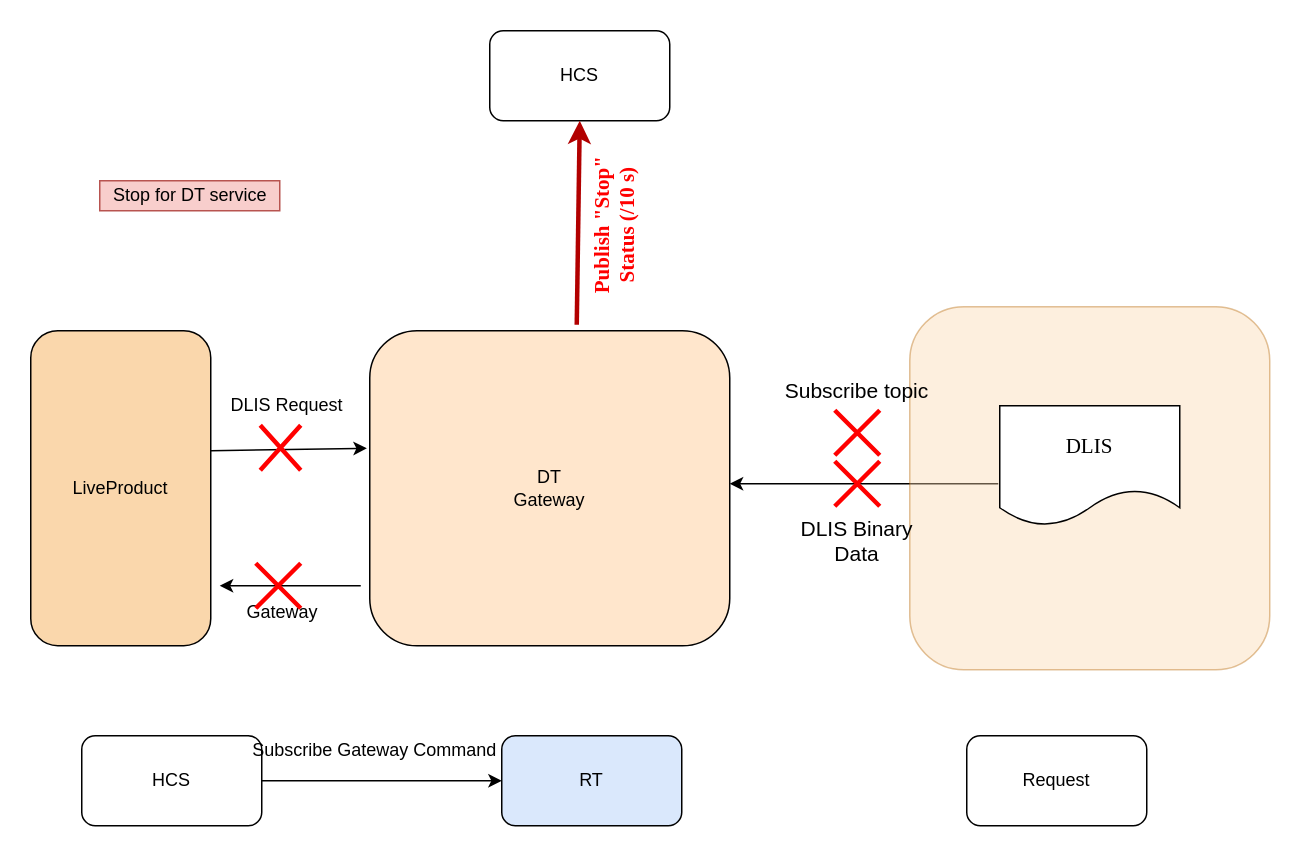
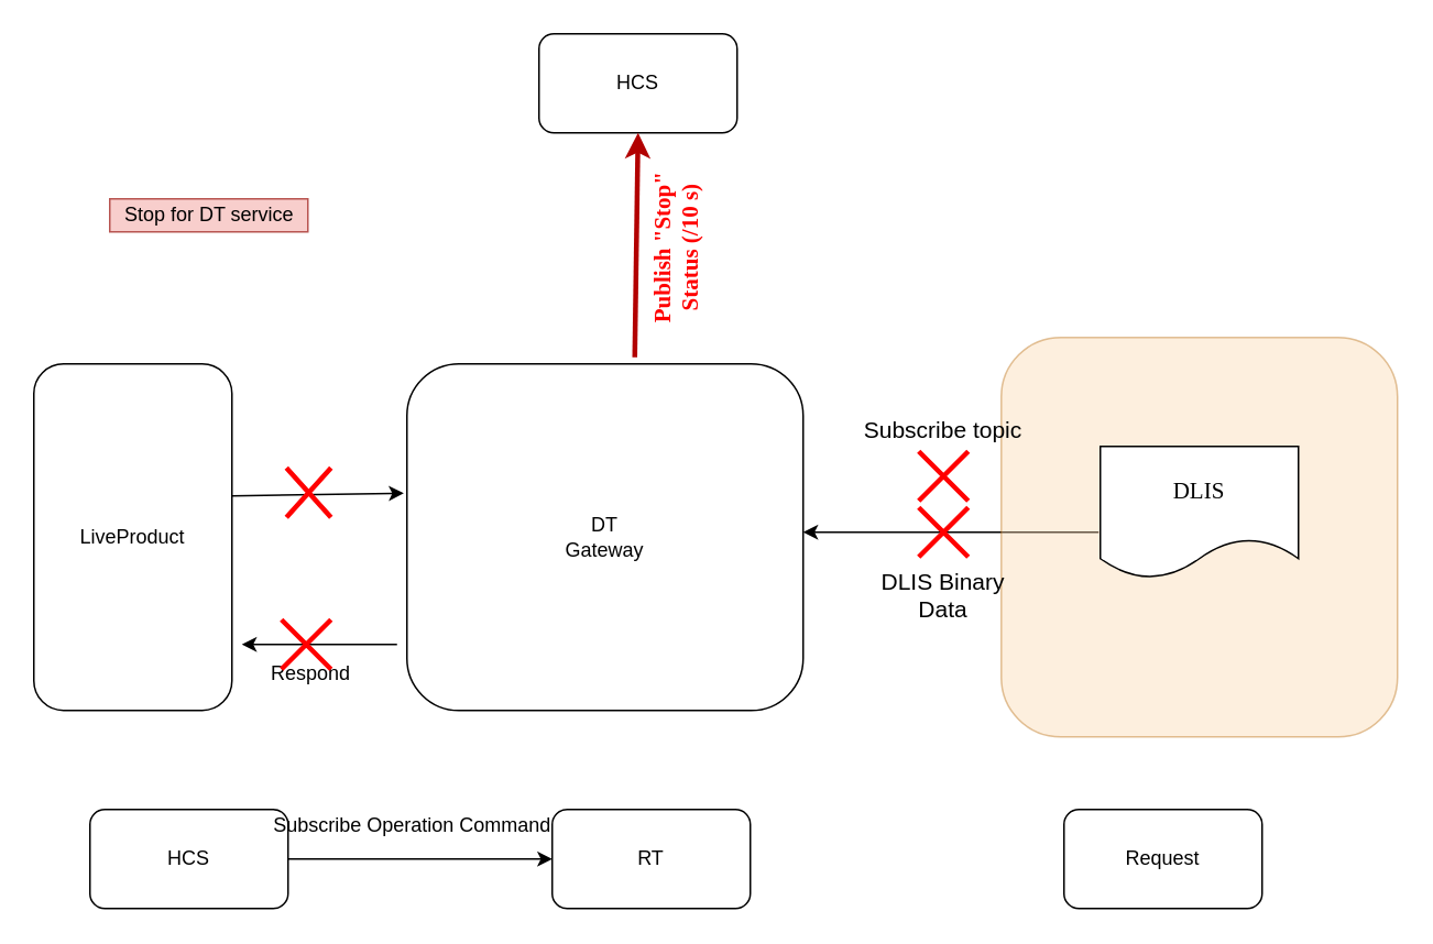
- <mxCell id="14" value="DLIS Request" style="text;html=1;strokeColor=none;fillColor=none;align=center;verticalAlign=middle;whiteSpace=wrap;rounded=0;" vertex="1" parent="1"><mxGeometry x="146" y="260" width="90" height="20" as="geometry" /></mxCell>
- <mxCell id="6" value="LiveProduct" style="rounded=1;whiteSpace=wrap;html=1;fillColor=#fad7ac;" vertex="1" parent="1"><mxGeometry x="20" y="220" width="120" height="210" as="geometry" /></mxCell>
+ <mxCell id="6" value="LiveProduct" style="rounded=1;whiteSpace=wrap;html=1;" vertex="1" parent="1"><mxGeometry x="20" y="220" width="120" height="210" as="geometry" /></mxCell>
- <mxCell id="7" value="DT&lt;br&gt;Gateway" style="rounded=1;whiteSpace=wrap;html=1;fillColor=#ffe6cc;" vertex="1" parent="1"><mxGeometry x="246" y="220" width="240" height="210" as="geometry" /></mxCell>
+ <mxCell id="7" value="DT&lt;br&gt;Gateway" style="rounded=1;whiteSpace=wrap;html=1;" vertex="1" parent="1"><mxGeometry x="246" y="220" width="240" height="210" as="geometry" /></mxCell>
- <mxCell id="18" value="Gateway" style="text;html=1;strokeColor=none;fillColor=none;align=center;verticalAlign=middle;whiteSpace=wrap;rounded=0;" vertex="1" parent="1"><mxGeometry x="168" y="398" width="40" height="20" as="geometry" /></mxCell>
+ <mxCell id="18" value="Respond" style="text;html=1;strokeColor=none;fillColor=none;align=center;verticalAlign=middle;whiteSpace=wrap;rounded=0;" vertex="1" parent="1"><mxGeometry x="168" y="398" width="40" height="20" as="geometry" /></mxCell>
- <mxCell id="13" value="Subscribe Gateway Command" style="text;html=1;align=center;verticalAlign=middle;resizable=0;points=[];autosize=1;" vertex="1" parent="1"><mxGeometry x="159" y="490" width="180" height="20" as="geometry" /></mxCell>
+ <mxCell id="13" value="Subscribe Operation Command" style="text;html=1;align=center;verticalAlign=middle;resizable=0;points=[];autosize=1;" vertex="1" parent="1"><mxGeometry x="159" y="490" width="180" height="20" as="geometry" /></mxCell>
- <mxCell id="11" value="RT" style="rounded=1;whiteSpace=wrap;html=1;fillColor=#dae8fc;" vertex="1" parent="1"><mxGeometry x="334" y="490" width="120" height="60" as="geometry" /></mxCell>
+ <mxCell id="11" value="RT" style="rounded=1;whiteSpace=wrap;html=1;" vertex="1" parent="1"><mxGeometry x="334" y="490" width="120" height="60" as="geometry" /></mxCell>
